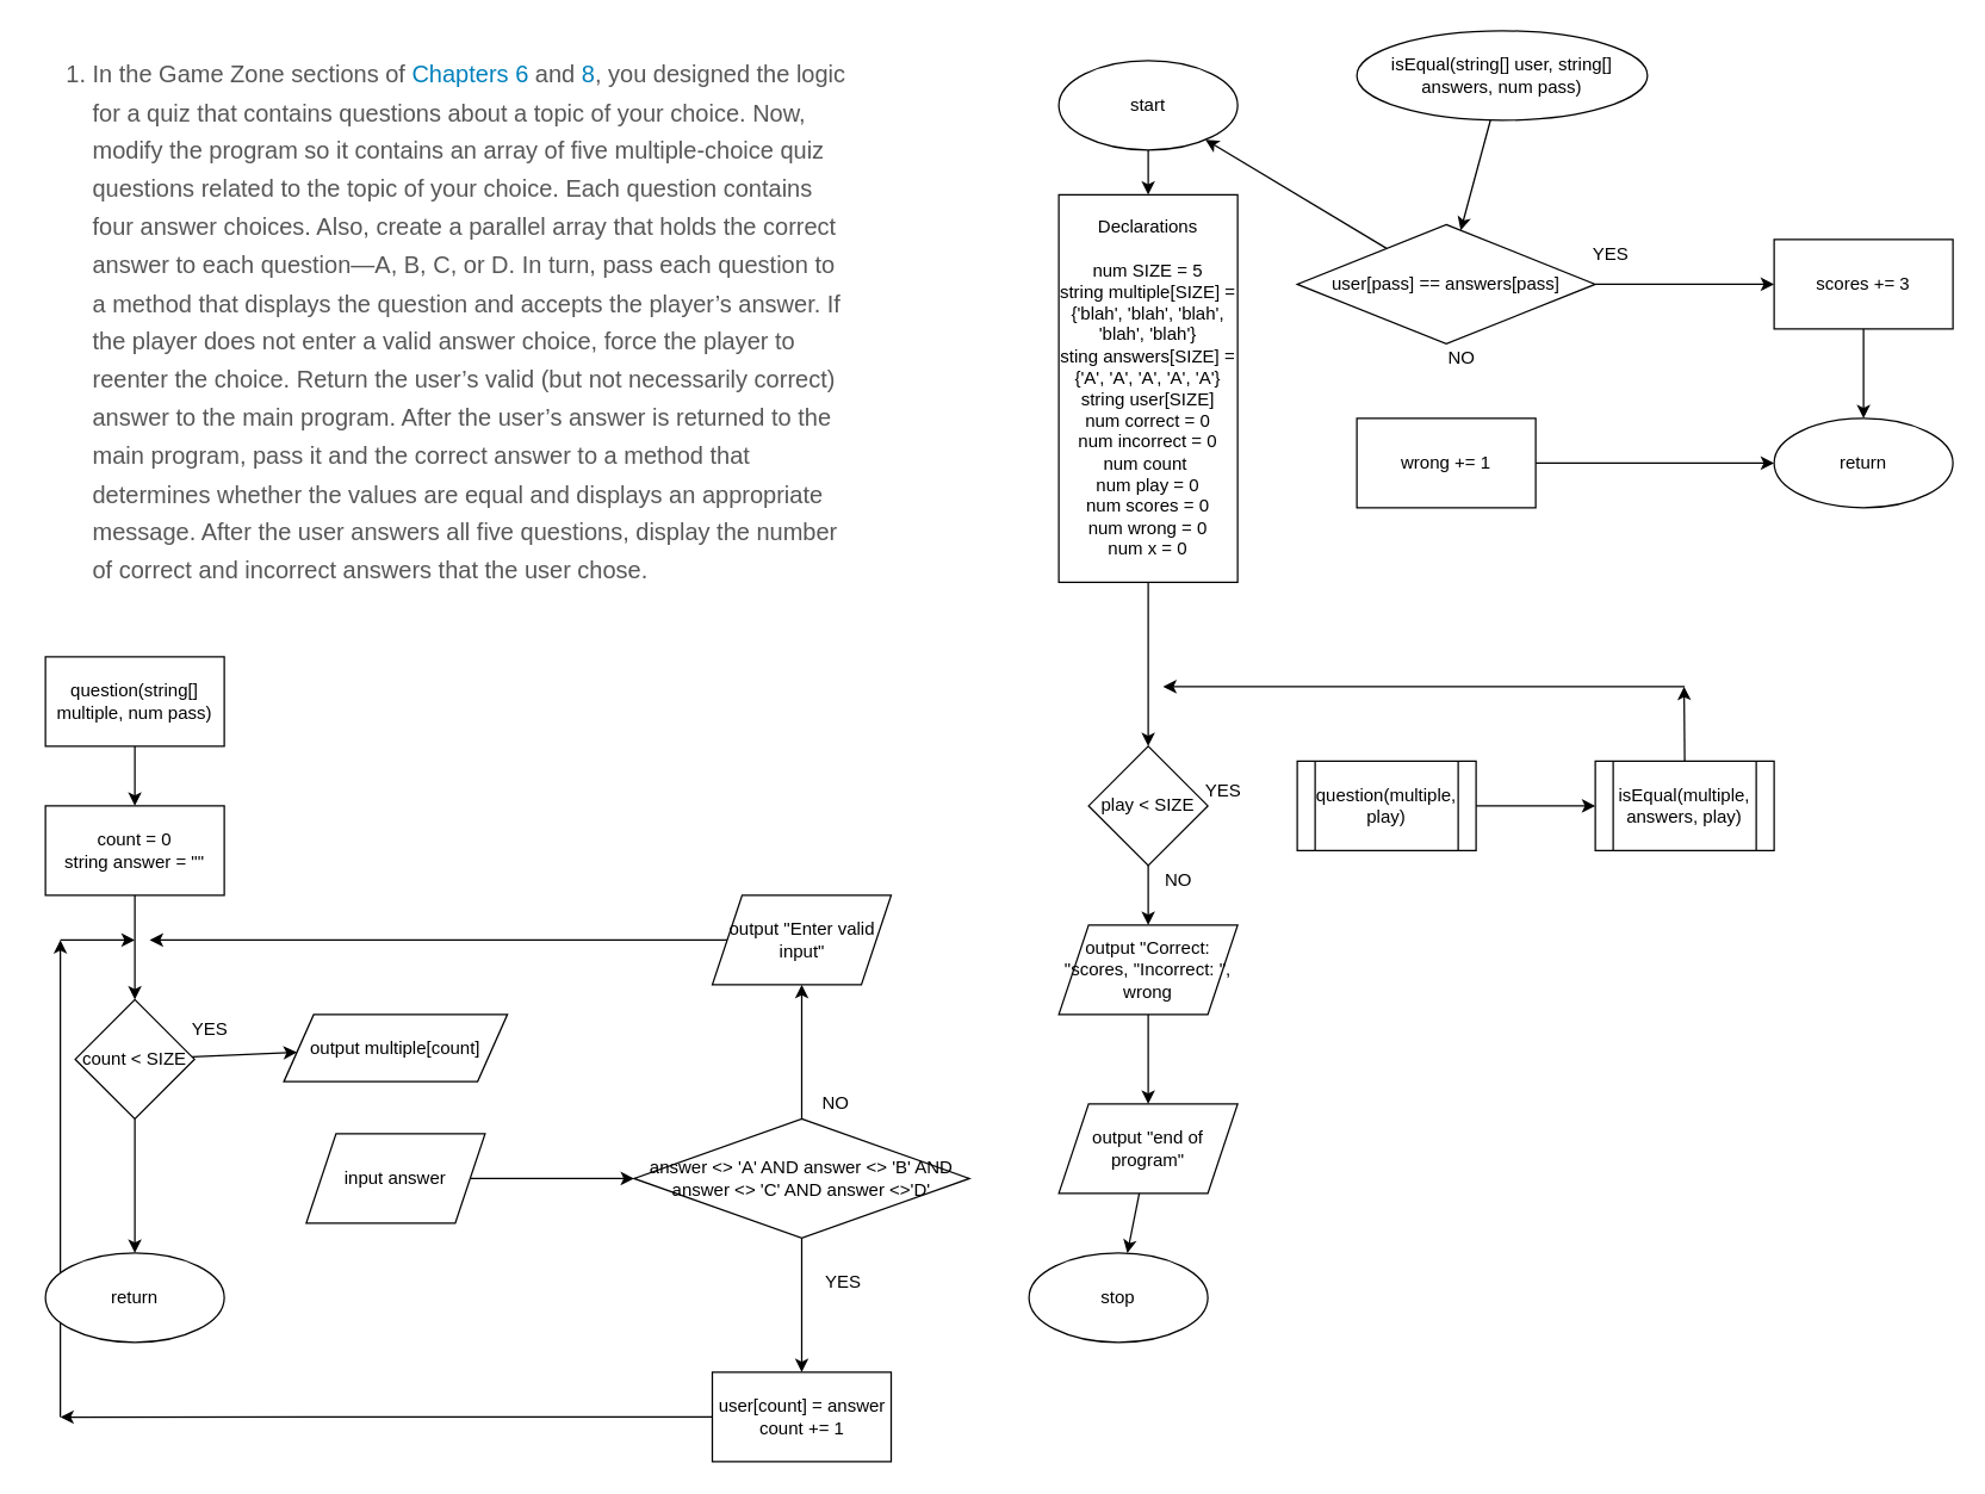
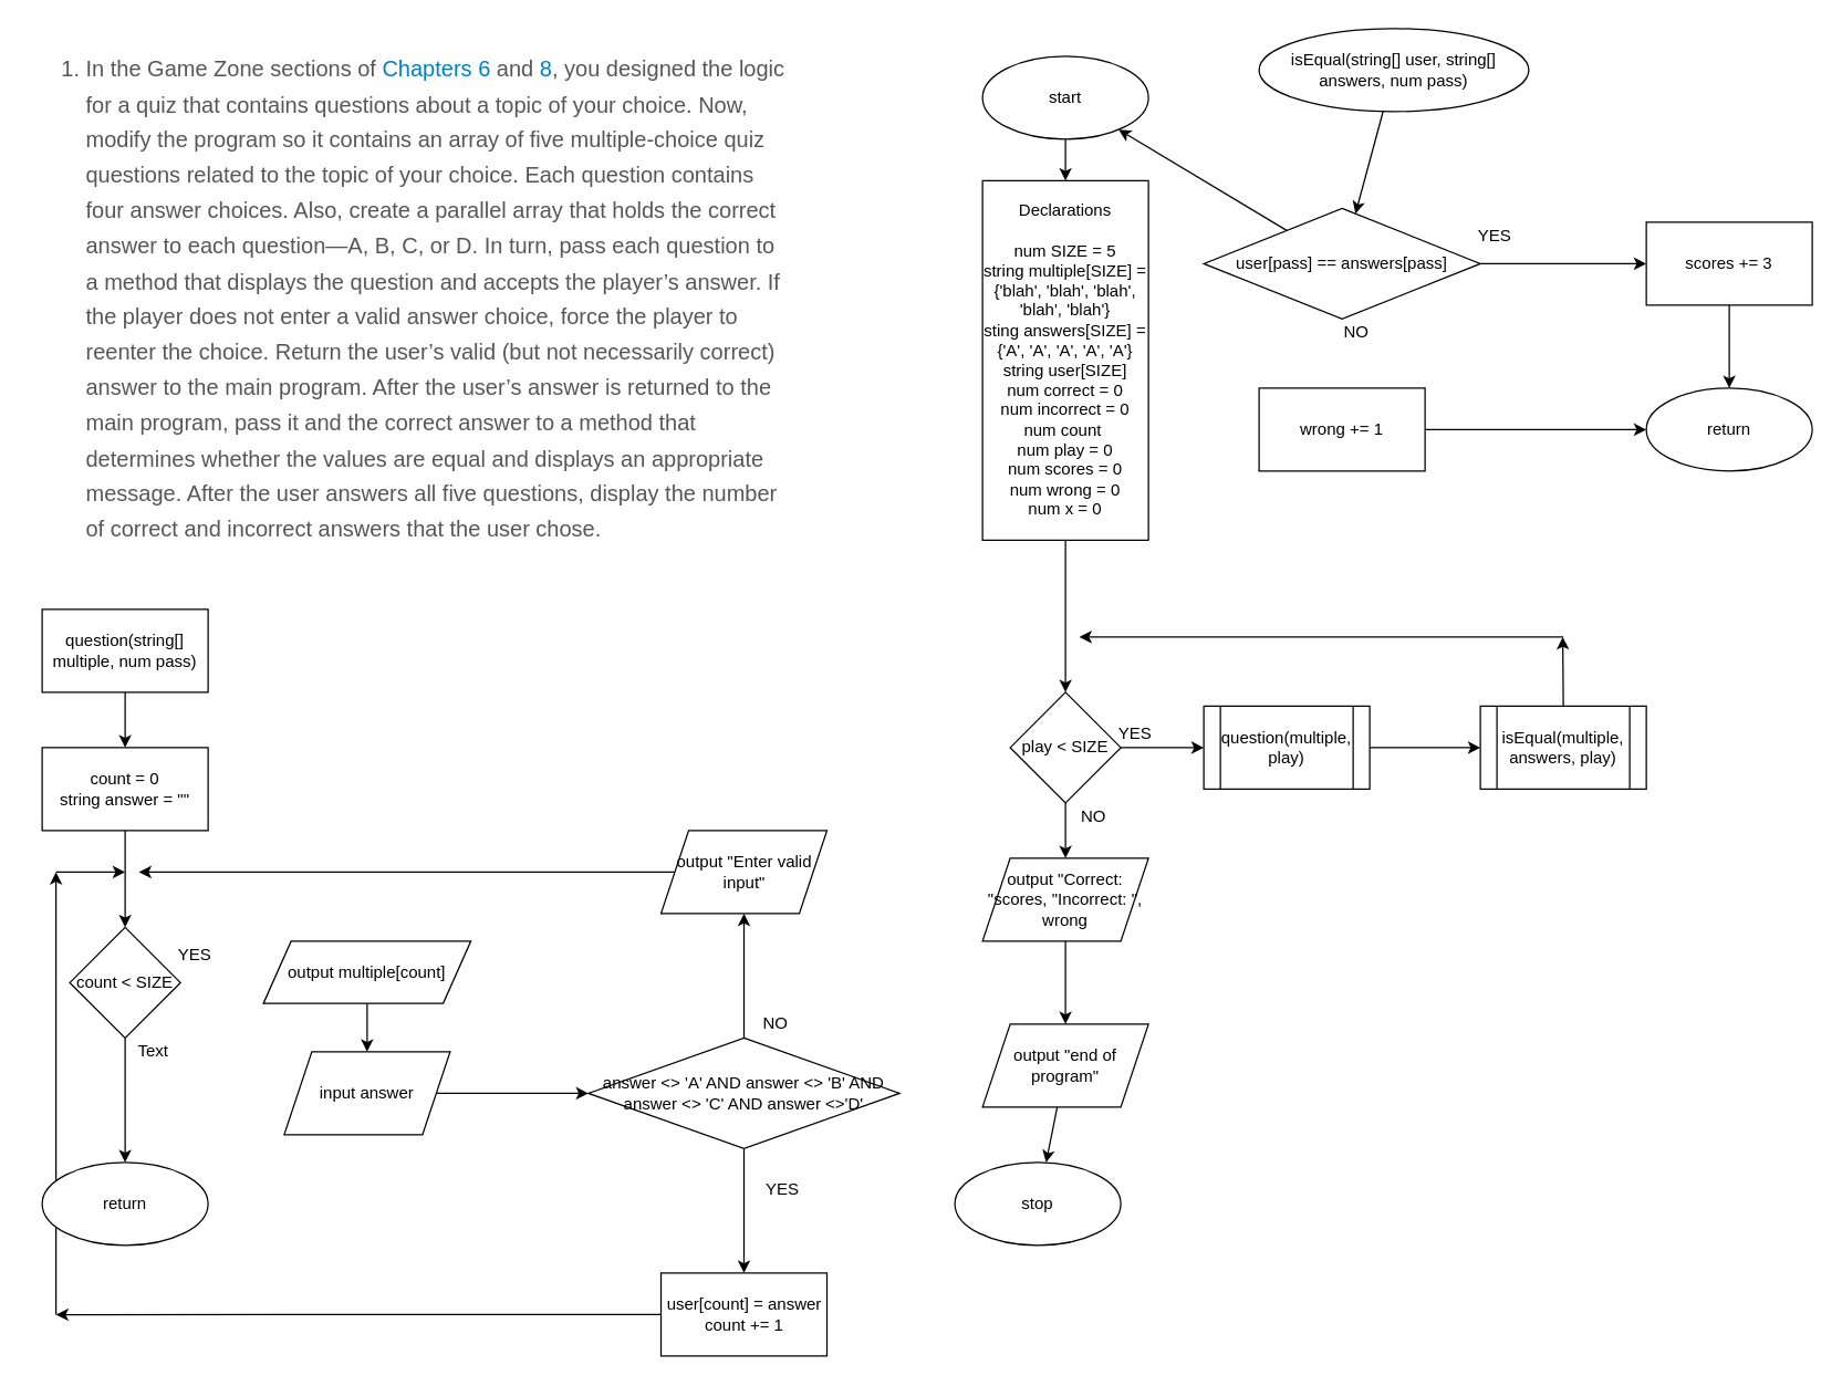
+ <mxCell id="10" value="" style="edgeStyle=none;html=1;" edge="1" parent="1" source="12" target="14"><mxGeometry relative="1" as="geometry" /></mxCell>
- <mxCell id="22" value="" style="edgeStyle=none;html=1;" edge="1" parent="1" source="24" target="26"><mxGeometry relative="1" as="geometry" /></mxCell>
+ <mxCell id="25" value="" style="edgeStyle=none;html=1;" edge="1" parent="1" source="26" target="28"><mxGeometry relative="1" as="geometry" /></mxCell>
+ <mxCell id="58" value="Text" style="text;html=1;align=center;verticalAlign=middle;resizable=0;points=[];autosize=1;strokeColor=none;fillColor=none;" vertex="1" parent="1"><mxGeometry x="90" y="750" width="40" height="20" as="geometry" /></mxCell>
